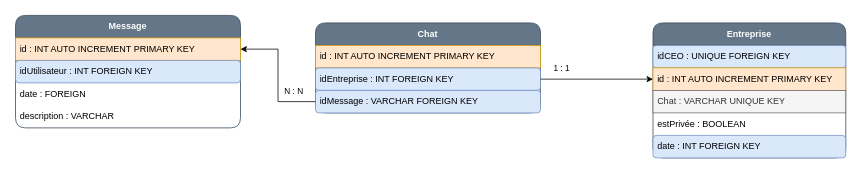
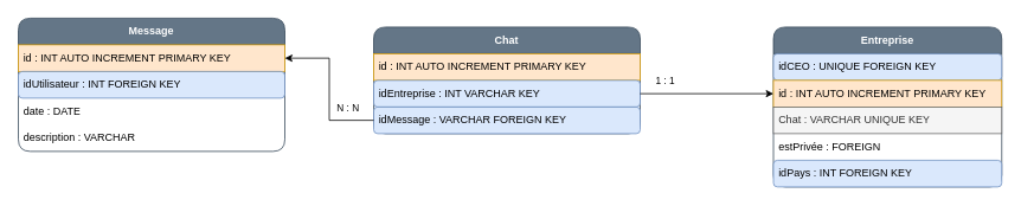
- <mxCell id="10" value="idEntreprise : INT FOREIGN KEY" style="text;strokeColor=#6c8ebf;fillColor=#dae8fc;align=left;verticalAlign=middle;spacingLeft=4;spacingRight=4;overflow=hidden;points=[[0,0.5],[1,0.5]];portConstraint=eastwest;rotatable=0;whiteSpace=wrap;html=1;rounded=1;" vertex="1" parent="8"><mxGeometry y="60" width="300" height="30" as="geometry" /></mxCell>
+ <mxCell id="10" value="idEntreprise : INT VARCHAR KEY" style="text;strokeColor=#6c8ebf;fillColor=#dae8fc;align=left;verticalAlign=middle;spacingLeft=4;spacingRight=4;overflow=hidden;points=[[0,0.5],[1,0.5]];portConstraint=eastwest;rotatable=0;whiteSpace=wrap;html=1;rounded=1;" vertex="1" parent="8"><mxGeometry y="60" width="300" height="30" as="geometry" /></mxCell>
- <mxCell id="15" value="date : FOREIGN" style="text;strokeColor=none;fillColor=none;align=left;verticalAlign=middle;spacingLeft=4;spacingRight=4;overflow=hidden;points=[[0,0.5],[1,0.5]];portConstraint=eastwest;rotatable=0;whiteSpace=wrap;html=1;rounded=1;" vertex="1" parent="12"><mxGeometry y="90" width="300" height="30" as="geometry" /></mxCell>
+ <mxCell id="15" value="date : DATE" style="text;strokeColor=none;fillColor=none;align=left;verticalAlign=middle;spacingLeft=4;spacingRight=4;overflow=hidden;points=[[0,0.5],[1,0.5]];portConstraint=eastwest;rotatable=0;whiteSpace=wrap;html=1;rounded=1;" vertex="1" parent="12"><mxGeometry y="90" width="300" height="30" as="geometry" /></mxCell>
- <mxCell id="6" value="estPrivée : BOOLEAN" style="text;strokeColor=none;fillColor=none;align=left;verticalAlign=middle;spacingLeft=4;spacingRight=4;overflow=hidden;points=[[0,0.5],[1,0.5]];portConstraint=eastwest;rotatable=0;whiteSpace=wrap;html=1;rounded=1;" vertex="1" parent="2"><mxGeometry y="120" width="257" height="30" as="geometry" /></mxCell>
+ <mxCell id="6" value="estPrivée : FOREIGN" style="text;strokeColor=none;fillColor=none;align=left;verticalAlign=middle;spacingLeft=4;spacingRight=4;overflow=hidden;points=[[0,0.5],[1,0.5]];portConstraint=eastwest;rotatable=0;whiteSpace=wrap;html=1;rounded=1;" vertex="1" parent="2"><mxGeometry y="120" width="257" height="30" as="geometry" /></mxCell>
- <mxCell id="7" value="date : INT FOREIGN KEY" style="text;strokeColor=#6c8ebf;fillColor=#dae8fc;align=left;verticalAlign=middle;spacingLeft=4;spacingRight=4;overflow=hidden;points=[[0,0.5],[1,0.5]];portConstraint=eastwest;rotatable=0;whiteSpace=wrap;html=1;rounded=1;" vertex="1" parent="2"><mxGeometry y="150" width="257" height="30" as="geometry" /></mxCell>
+ <mxCell id="7" value="idPays : INT FOREIGN KEY" style="text;strokeColor=#6c8ebf;fillColor=#dae8fc;align=left;verticalAlign=middle;spacingLeft=4;spacingRight=4;overflow=hidden;points=[[0,0.5],[1,0.5]];portConstraint=eastwest;rotatable=0;whiteSpace=wrap;html=1;rounded=1;" vertex="1" parent="2"><mxGeometry y="150" width="257" height="30" as="geometry" /></mxCell>
